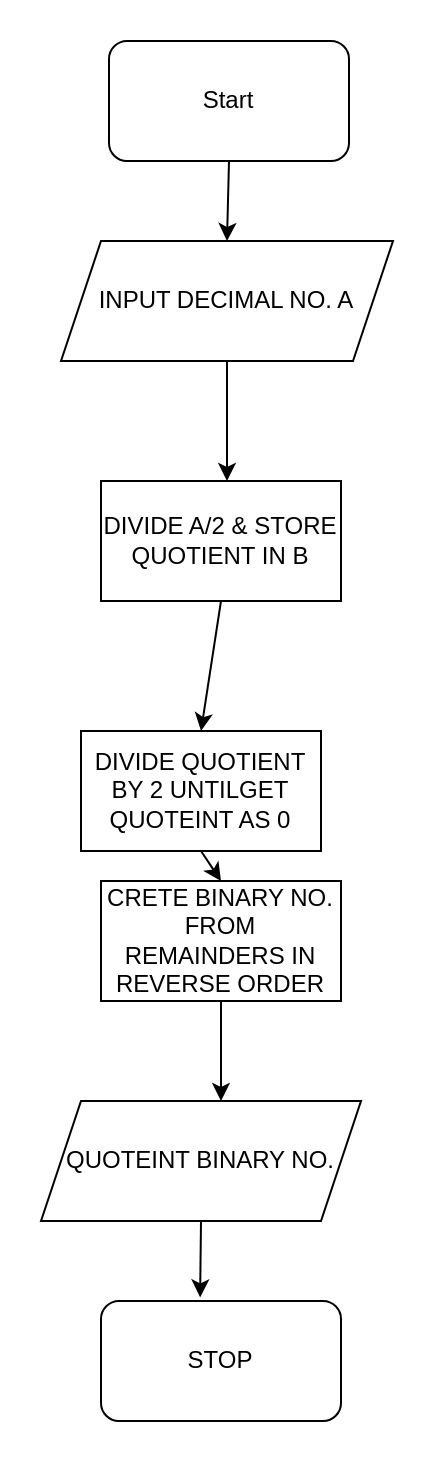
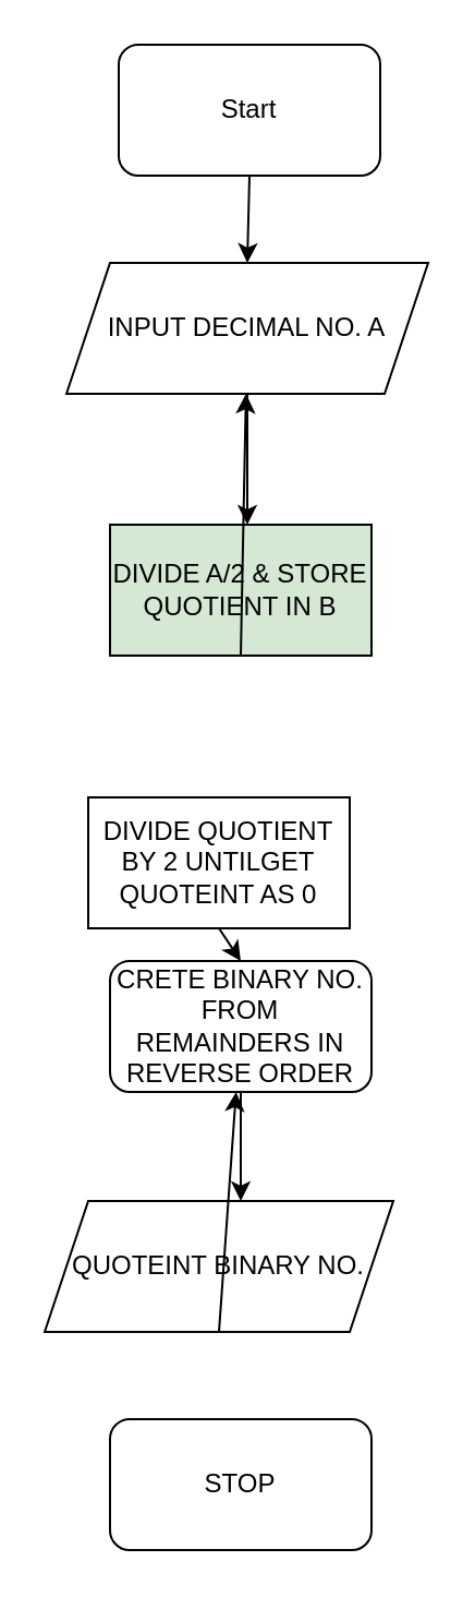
- <mxCell id="4" value="DIVIDE A/2 &amp;amp; STORE QUOTIENT IN B" style="rounded=0;whiteSpace=wrap;html=1;" vertex="1" parent="1"><mxGeometry x="50" y="240" width="120" height="60" as="geometry" /></mxCell>
+ <mxCell id="4" value="DIVIDE A/2 &amp;amp; STORE QUOTIENT IN B" style="rounded=0;whiteSpace=wrap;html=1;fillColor=#d5e8d4;" vertex="1" parent="1"><mxGeometry x="50" y="240" width="120" height="60" as="geometry" /></mxCell>
- <mxCell id="11" value="" style="endArrow=classic;html=1;rounded=0;exitX=0.5;exitY=1;exitDx=0;exitDy=0;entryX=0.5;entryY=0;entryDx=0;entryDy=0;" edge="1" parent="1" source="4" target="5"><mxGeometry width="50" height="50" relative="1" as="geometry"><mxPoint x="240" y="350" as="sourcePoint" /><mxPoint x="290" y="300" as="targetPoint" /></mxGeometry></mxCell>
+ <mxCell id="11" value="" style="endArrow=classic;html=1;rounded=0;exitX=0.5;exitY=1;exitDx=0;exitDy=0;" edge="1" parent="1" source="4" target="3"><mxGeometry width="50" height="50" relative="1" as="geometry"><mxPoint x="240" y="350" as="sourcePoint" /><mxPoint x="290" y="300" as="targetPoint" /></mxGeometry></mxCell>
- <mxCell id="6" value="CRETE BINARY NO. FROM REMAINDERS IN REVERSE ORDER" style="rounded=0;whiteSpace=wrap;html=1;" vertex="1" parent="1"><mxGeometry x="50" y="440" width="120" height="60" as="geometry" /></mxCell>
+ <mxCell id="6" value="CRETE BINARY NO. FROM REMAINDERS IN REVERSE ORDER" style="whiteSpace=wrap;html=1;rounded=1;" vertex="1" parent="1"><mxGeometry x="50" y="440" width="120" height="60" as="geometry" /></mxCell>
- <mxCell id="14" value="" style="endArrow=classic;html=1;rounded=0;exitX=0.5;exitY=1;exitDx=0;exitDy=0;entryX=0.413;entryY=-0.03;entryDx=0;entryDy=0;exitPerimeter=0;entryPerimeter=0;" edge="1" parent="1" source="7" target="8"><mxGeometry width="50" height="50" relative="1" as="geometry"><mxPoint x="90" y="640" as="sourcePoint" /><mxPoint x="140" y="590" as="targetPoint" /></mxGeometry></mxCell>
+ <mxCell id="14" value="" style="endArrow=classic;html=1;rounded=0;exitX=0.5;exitY=1;exitDx=0;exitDy=0;exitPerimeter=0;" edge="1" parent="1" source="7" target="6"><mxGeometry width="50" height="50" relative="1" as="geometry"><mxPoint x="90" y="640" as="sourcePoint" /><mxPoint x="140" y="590" as="targetPoint" /></mxGeometry></mxCell>
